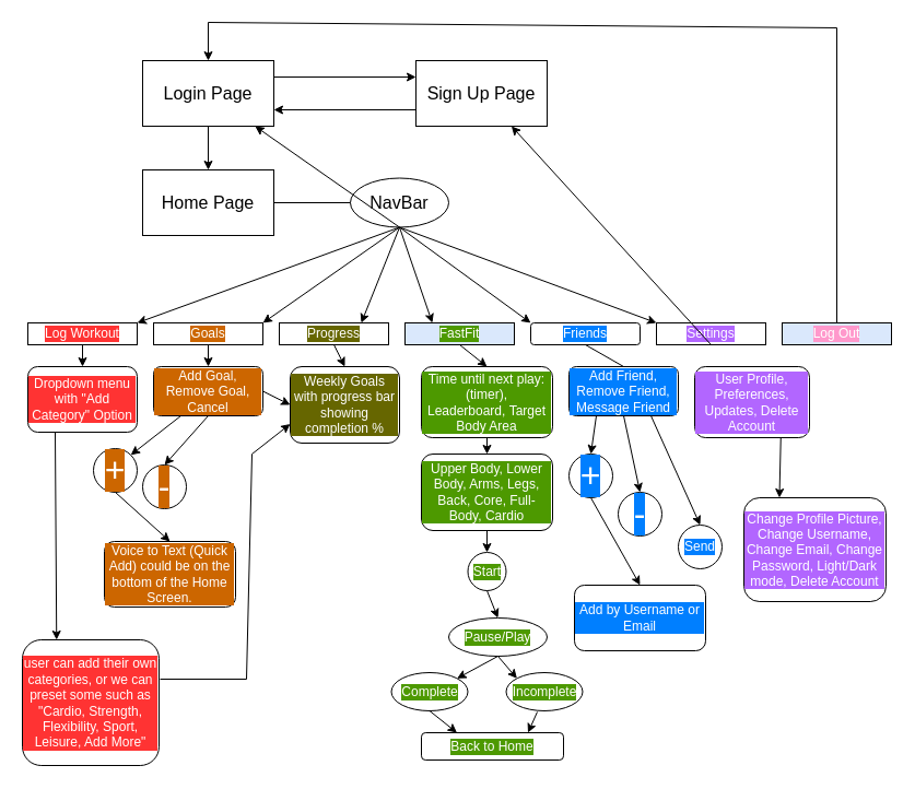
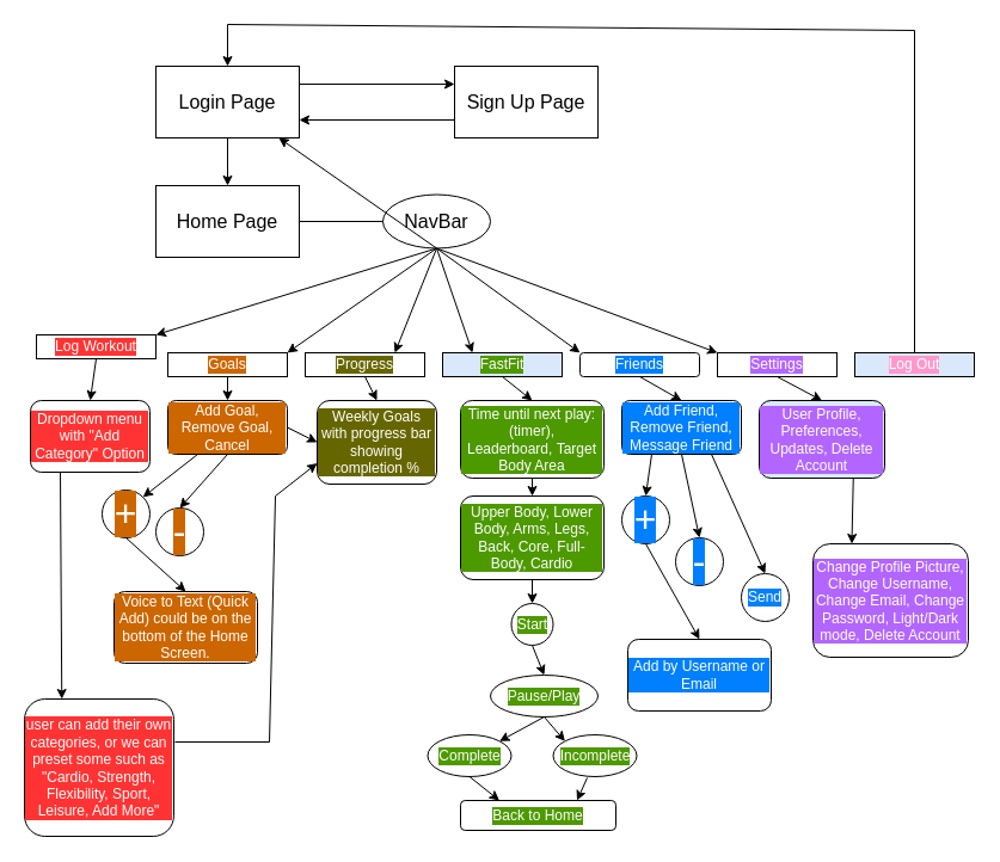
- <mxCell id="36" value="" style="endArrow=classic;html=1;rounded=0;exitX=0.5;exitY=1;exitDx=0;exitDy=0;" parent="1" source="13" target="3" edge="1"><mxGeometry width="50" height="50" relative="1" as="geometry"><mxPoint x="385" y="400" as="sourcePoint" /><mxPoint x="435" y="350" as="targetPoint" /></mxGeometry></mxCell>
+ <mxCell id="36" value="" style="endArrow=classic;html=1;rounded=0;exitX=0.5;exitY=1;exitDx=0;exitDy=0;entryX=0.5;entryY=0;entryDx=0;entryDy=0;" parent="1" source="13" target="35" edge="1"><mxGeometry width="50" height="50" relative="1" as="geometry"><mxPoint x="385" y="400" as="sourcePoint" /><mxPoint x="435" y="350" as="targetPoint" /></mxGeometry></mxCell>
- <mxCell id="10" value="Log Workout" style="rounded=0;whiteSpace=wrap;html=1;labelBackgroundColor=#FF3333;textShadow=0;fontColor=#FFFFFF;" parent="1" vertex="1"><mxGeometry x="25" y="295" width="100" height="20" as="geometry" /></mxCell>
+ <mxCell id="10" value="Log Workout" style="rounded=0;whiteSpace=wrap;html=1;labelBackgroundColor=#FF3333;textShadow=0;fontColor=#FFFFFF;" parent="1" vertex="1"><mxGeometry x="30" y="280" width="100" height="20" as="geometry" /></mxCell>
- <mxCell id="38" value="" style="endArrow=none;html=1;rounded=0;exitX=0.5;exitY=1;exitDx=0;exitDy=0;entryX=0.5;entryY=0;entryDx=0;entryDy=0;" parent="1" source="15" target="34" edge="1"><mxGeometry width="50" height="50" relative="1" as="geometry"><mxPoint x="385" y="400" as="sourcePoint" /><mxPoint x="435" y="350" as="targetPoint" /></mxGeometry></mxCell>
+ <mxCell id="38" value="" style="endArrow=classic;html=1;rounded=0;exitX=0.5;exitY=1;exitDx=0;exitDy=0;entryX=0.5;entryY=0;entryDx=0;entryDy=0;" parent="1" source="15" target="34" edge="1"><mxGeometry width="50" height="50" relative="1" as="geometry"><mxPoint x="385" y="400" as="sourcePoint" /><mxPoint x="435" y="350" as="targetPoint" /></mxGeometry></mxCell>
- <mxCell id="35" value="User Profile, Preferences, Updates, Delete Account" style="rounded=1;whiteSpace=wrap;html=1;fontColor=#FFFFFF;labelBackgroundColor=#B266FF;" parent="1" vertex="1"><mxGeometry x="635" y="335" width="105" height="65" as="geometry" /></mxCell>
+ <mxCell id="35" value="User Profile, Preferences, Updates, Delete Account" style="rounded=1;whiteSpace=wrap;html=1;fontColor=#FFFFFF;labelBackgroundColor=#B266FF;fillColor=#dae8fc;" parent="1" vertex="1"><mxGeometry x="635" y="335" width="105" height="65" as="geometry" /></mxCell>
